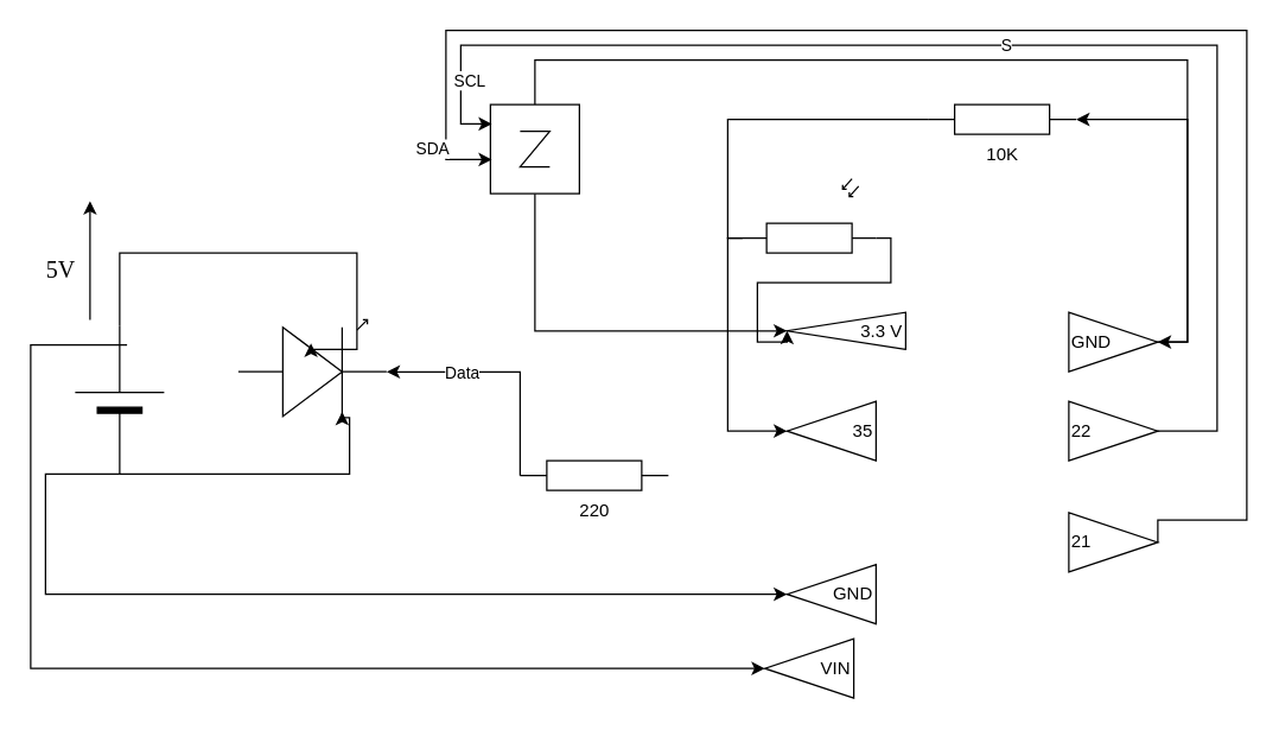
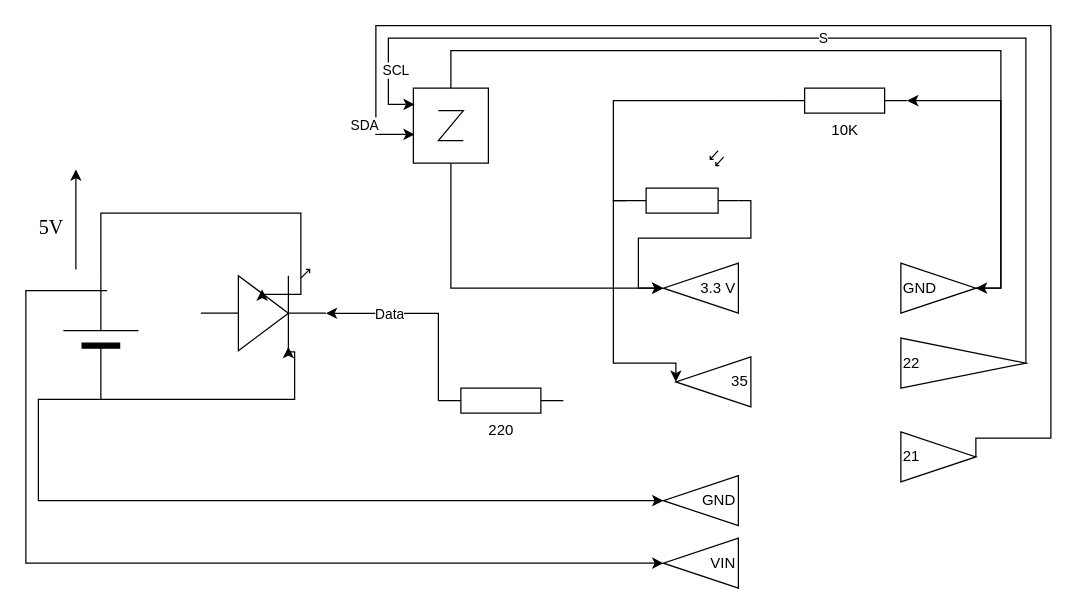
- <mxCell id="15" value="3.3 V" style="triangle;whiteSpace=wrap;html=1;flipV=1;flipH=1;align=right;" vertex="1" parent="1"><mxGeometry x="530" y="210" width="80" height="25" as="geometry" /></mxCell>
+ <mxCell id="15" value="3.3 V" style="triangle;whiteSpace=wrap;html=1;flipV=1;flipH=1;align=right;" vertex="1" parent="1"><mxGeometry x="530" y="210" width="60" height="40" as="geometry" /></mxCell>
- <mxCell id="16" value="35" style="triangle;whiteSpace=wrap;html=1;flipV=1;flipH=1;align=right;" vertex="1" parent="1"><mxGeometry x="530" y="270" width="60" height="40" as="geometry" /></mxCell>
+ <mxCell id="16" value="35" style="triangle;whiteSpace=wrap;html=1;flipV=1;flipH=1;align=right;" vertex="1" parent="1"><mxGeometry x="540" y="285" width="60" height="40" as="geometry" /></mxCell>
- <mxCell id="28" value="22" style="triangle;whiteSpace=wrap;html=1;flipV=1;flipH=0;align=left;" vertex="1" parent="1"><mxGeometry x="720" y="270" width="60" height="40" as="geometry" /></mxCell>
+ <mxCell id="28" value="22" style="triangle;whiteSpace=wrap;html=1;flipV=1;flipH=0;align=left;" vertex="1" parent="1"><mxGeometry x="720" y="270" width="100" height="40" as="geometry" /></mxCell>
- <mxCell id="9" value="VIN" style="triangle;whiteSpace=wrap;html=1;flipV=1;flipH=1;align=right;" vertex="1" parent="1"><mxGeometry x="515" y="430" width="60" height="40" as="geometry" /></mxCell>
+ <mxCell id="9" value="VIN" style="triangle;whiteSpace=wrap;html=1;flipV=1;flipH=1;align=right;" vertex="1" parent="1"><mxGeometry x="530" y="430" width="60" height="40" as="geometry" /></mxCell>
